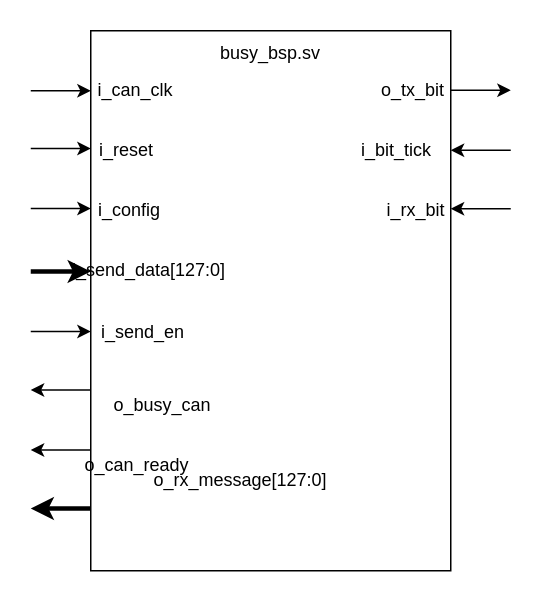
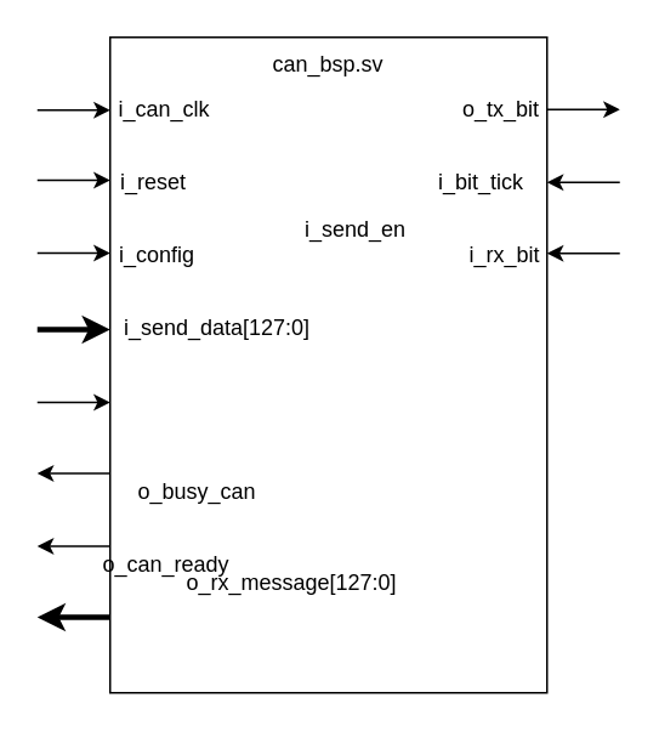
- <mxCell id="11" value="i_send_data[127:0]" style="text;html=1;strokeColor=none;fillColor=none;align=center;verticalAlign=middle;whiteSpace=wrap;rounded=0;" vertex="1" parent="1"><mxGeometry x="79" y="170" width="40" height="20" as="geometry" /></mxCell>
+ <mxCell id="11" value="i_send_data[127:0]" style="text;html=1;strokeColor=none;fillColor=none;align=center;verticalAlign=middle;whiteSpace=wrap;rounded=0;" vertex="1" parent="1"><mxGeometry x="99" y="170" width="40" height="20" as="geometry" /></mxCell>
- <mxCell id="2" value="&lt;div&gt;busy_bsp.sv&lt;br&gt;&lt;/div&gt;&lt;div&gt;&lt;br&gt;&lt;/div&gt;&lt;div&gt;&lt;br&gt;&lt;/div&gt;&lt;div&gt;&lt;br&gt;&lt;/div&gt;&lt;div&gt;&lt;br&gt;&lt;/div&gt;&lt;div&gt;&lt;br&gt;&lt;/div&gt;&lt;div&gt;&lt;br&gt;&lt;/div&gt;&lt;div&gt;&lt;br&gt;&lt;/div&gt;&lt;div&gt;&lt;br&gt;&lt;/div&gt;&lt;div&gt;&lt;br&gt;&lt;/div&gt;&lt;div&gt;&lt;br&gt;&lt;/div&gt;&lt;div&gt;&lt;br&gt;&lt;/div&gt;&lt;div&gt;&lt;br&gt;&lt;/div&gt;&lt;div&gt;&lt;br&gt;&lt;/div&gt;&lt;div&gt;&lt;br&gt;&lt;/div&gt;&lt;div&gt;&lt;br&gt;&lt;/div&gt;&lt;div&gt;&lt;br&gt;&lt;/div&gt;&lt;div&gt;&lt;br&gt;&lt;/div&gt;&lt;div&gt;&lt;br&gt;&lt;/div&gt;&lt;div&gt;&lt;br&gt;&lt;/div&gt;&lt;div&gt;&lt;br&gt;&lt;/div&gt;&lt;div&gt;&lt;br&gt;&lt;/div&gt;&lt;div&gt;&lt;br&gt;&lt;/div&gt;&lt;div&gt;&lt;br&gt;&lt;/div&gt;" style="rounded=0;whiteSpace=wrap;html=1;" vertex="1" parent="1"><mxGeometry x="60" y="20" width="240" height="360" as="geometry" /></mxCell>
+ <mxCell id="2" value="&lt;div&gt;can_bsp.sv&lt;br&gt;&lt;/div&gt;&lt;div&gt;&lt;br&gt;&lt;/div&gt;&lt;div&gt;&lt;br&gt;&lt;/div&gt;&lt;div&gt;&lt;br&gt;&lt;/div&gt;&lt;div&gt;&lt;br&gt;&lt;/div&gt;&lt;div&gt;&lt;br&gt;&lt;/div&gt;&lt;div&gt;&lt;br&gt;&lt;/div&gt;&lt;div&gt;&lt;br&gt;&lt;/div&gt;&lt;div&gt;&lt;br&gt;&lt;/div&gt;&lt;div&gt;&lt;br&gt;&lt;/div&gt;&lt;div&gt;&lt;br&gt;&lt;/div&gt;&lt;div&gt;&lt;br&gt;&lt;/div&gt;&lt;div&gt;&lt;br&gt;&lt;/div&gt;&lt;div&gt;&lt;br&gt;&lt;/div&gt;&lt;div&gt;&lt;br&gt;&lt;/div&gt;&lt;div&gt;&lt;br&gt;&lt;/div&gt;&lt;div&gt;&lt;br&gt;&lt;/div&gt;&lt;div&gt;&lt;br&gt;&lt;/div&gt;&lt;div&gt;&lt;br&gt;&lt;/div&gt;&lt;div&gt;&lt;br&gt;&lt;/div&gt;&lt;div&gt;&lt;br&gt;&lt;/div&gt;&lt;div&gt;&lt;br&gt;&lt;/div&gt;&lt;div&gt;&lt;br&gt;&lt;/div&gt;&lt;div&gt;&lt;br&gt;&lt;/div&gt;" style="rounded=0;whiteSpace=wrap;html=1;" vertex="1" parent="1"><mxGeometry x="60" y="20" width="240" height="360" as="geometry" /></mxCell>
- <mxCell id="12" value="i_send_en" style="text;html=1;strokeColor=none;fillColor=none;align=center;verticalAlign=middle;whiteSpace=wrap;rounded=0;" vertex="1" parent="1"><mxGeometry x="75" y="211" width="40" height="20" as="geometry" /></mxCell>
+ <mxCell id="12" value="i_send_en" style="text;html=1;strokeColor=none;fillColor=none;align=center;verticalAlign=middle;whiteSpace=wrap;rounded=0;" vertex="1" parent="1"><mxGeometry x="175" y="116" width="40" height="20" as="geometry" /></mxCell>
